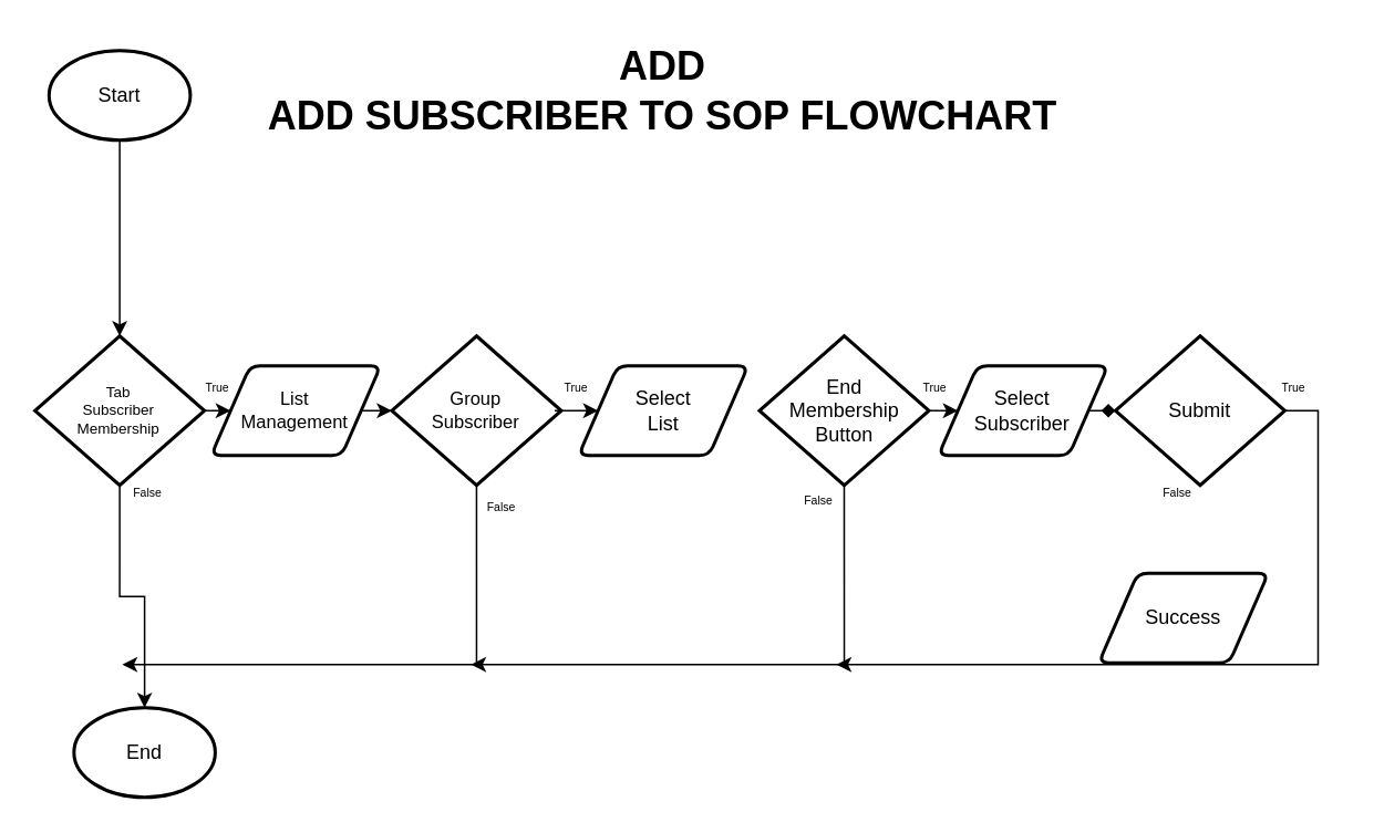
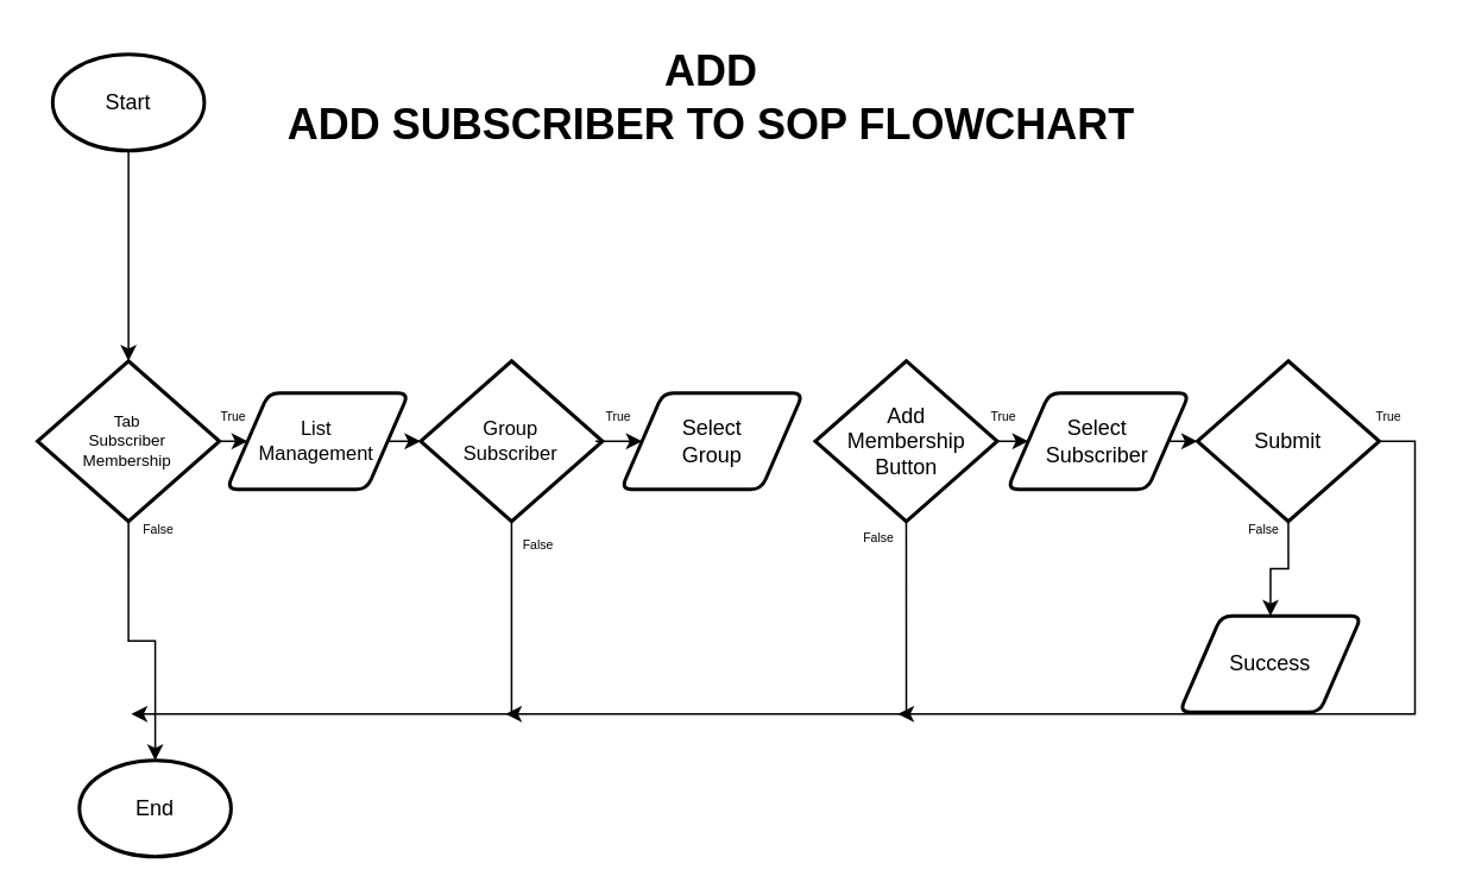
- <mxCell id="18" value="Select&lt;div&gt;List&lt;/div&gt;" style="shape=parallelogram;html=1;strokeWidth=2;perimeter=parallelogramPerimeter;whiteSpace=wrap;rounded=1;arcSize=12;size=0.23;" vertex="1" parent="1"><mxGeometry x="347.725" y="220" width="102.066" height="54" as="geometry" /></mxCell>
+ <mxCell id="18" value="Select&lt;div&gt;Group&lt;/div&gt;" style="shape=parallelogram;html=1;strokeWidth=2;perimeter=parallelogramPerimeter;whiteSpace=wrap;rounded=1;arcSize=12;size=0.23;" vertex="1" parent="1"><mxGeometry x="347.725" y="220" width="102.066" height="54" as="geometry" /></mxCell>
- <mxCell id="22" value="End&lt;div&gt;Membership&lt;/div&gt;&lt;div&gt;Button&lt;/div&gt;" style="strokeWidth=2;html=1;shape=mxgraph.flowchart.decision;whiteSpace=wrap;" vertex="1" parent="1"><mxGeometry x="456.622" y="202" width="102.066" height="90" as="geometry" /></mxCell>
+ <mxCell id="22" value="Add&lt;div&gt;Membership&lt;/div&gt;&lt;div&gt;Button&lt;/div&gt;" style="strokeWidth=2;html=1;shape=mxgraph.flowchart.decision;whiteSpace=wrap;" vertex="1" parent="1"><mxGeometry x="456.622" y="202" width="102.066" height="90" as="geometry" /></mxCell>
- <mxCell id="27" style="edgeStyle=orthogonalEdgeStyle;rounded=0;orthogonalLoop=1;jettySize=auto;html=1;exitX=1;exitY=0.5;exitDx=0;exitDy=0;entryX=0;entryY=0.5;entryDx=0;entryDy=0;entryPerimeter=0;endArrow=diamond;" edge="1" parent="1" source="23" target="26"><mxGeometry relative="1" as="geometry" /></mxCell>
+ <mxCell id="27" style="edgeStyle=orthogonalEdgeStyle;rounded=0;orthogonalLoop=1;jettySize=auto;html=1;exitX=1;exitY=0.5;exitDx=0;exitDy=0;entryX=0;entryY=0.5;entryDx=0;entryDy=0;entryPerimeter=0;" edge="1" parent="1" source="23" target="26"><mxGeometry relative="1" as="geometry" /></mxCell>
+ <mxCell id="24" style="edgeStyle=orthogonalEdgeStyle;rounded=0;orthogonalLoop=1;jettySize=auto;html=1;exitX=0.5;exitY=1;exitDx=0;exitDy=0;exitPerimeter=0;entryX=0.5;entryY=0;entryDx=0;entryDy=0;" edge="1" parent="1" source="26" target="29"><mxGeometry relative="1" as="geometry" /></mxCell>
